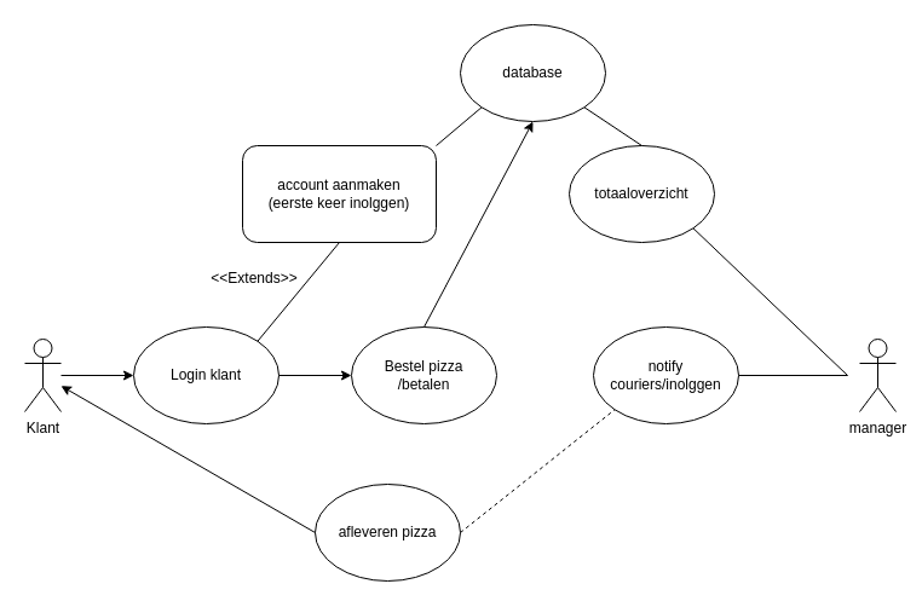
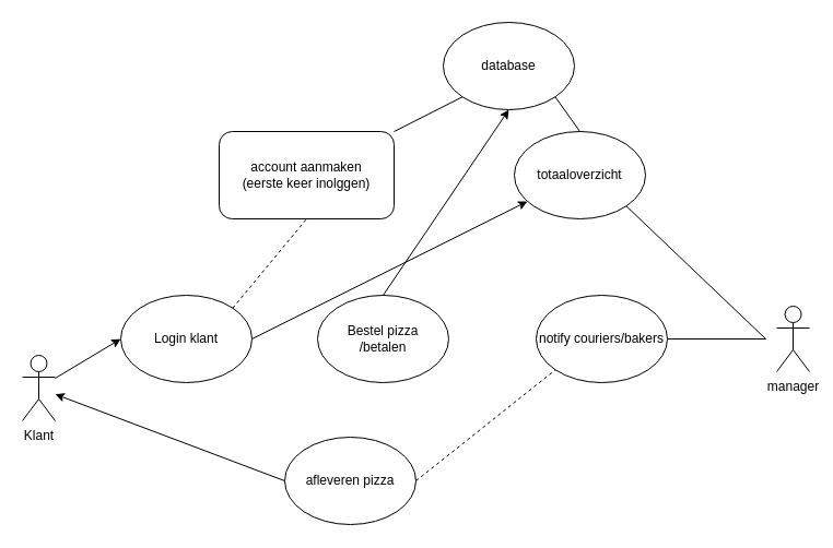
- <mxCell id="11" value="&lt;div&gt;database&lt;/div&gt;" style="ellipse;whiteSpace=wrap;html=1;" vertex="1" parent="1"><mxGeometry x="380" y="20" width="120" height="80" as="geometry" /></mxCell>
+ <mxCell id="11" value="&lt;div&gt;database&lt;/div&gt;" style="ellipse;whiteSpace=wrap;html=1;" vertex="1" parent="1"><mxGeometry x="405" y="20" width="120" height="80" as="geometry" /></mxCell>
- <mxCell id="9" value="&lt;div&gt;&amp;lt;&amp;lt;Extends&amp;gt;&amp;gt;&lt;/div&gt;" style="text;html=1;strokeColor=none;fillColor=none;align=center;verticalAlign=middle;whiteSpace=wrap;rounded=0;" vertex="1" parent="1"><mxGeometry x="190" y="220" width="40" height="20" as="geometry" /></mxCell>
- <mxCell id="8" value="" style="endArrow=none;dashed=0;html=1;exitX=1;exitY=0;exitDx=0;exitDy=0;entryX=0.5;entryY=1;entryDx=0;entryDy=0;" edge="1" parent="1" source="3" target="7"><mxGeometry width="50" height="50" relative="1" as="geometry"><mxPoint x="370" y="430" as="sourcePoint" /><mxPoint x="420" y="380" as="targetPoint" /></mxGeometry></mxCell>
+ <mxCell id="8" value="" style="endArrow=none;dashed=1;html=1;exitX=1;exitY=0;exitDx=0;exitDy=0;entryX=0.5;entryY=1;entryDx=0;entryDy=0;" edge="1" parent="1" source="3" target="7"><mxGeometry width="50" height="50" relative="1" as="geometry"><mxPoint x="370" y="430" as="sourcePoint" /><mxPoint x="420" y="380" as="targetPoint" /></mxGeometry></mxCell>
- <mxCell id="2" value="&lt;div&gt;Klant&lt;/div&gt;" style="shape=umlActor;verticalLabelPosition=bottom;labelBackgroundColor=#ffffff;verticalAlign=top;html=1;outlineConnect=0;" vertex="1" parent="1"><mxGeometry x="20" y="280" width="30" height="60" as="geometry" /></mxCell>
+ <mxCell id="2" value="&lt;div&gt;Klant&lt;/div&gt;" style="shape=umlActor;verticalLabelPosition=bottom;labelBackgroundColor=#ffffff;verticalAlign=top;html=1;outlineConnect=0;" vertex="1" parent="1"><mxGeometry x="20" y="325" width="30" height="60" as="geometry" /></mxCell>
- <mxCell id="6" value="" style="endArrow=classic;html=1;exitX=1;exitY=0.5;exitDx=0;exitDy=0;entryX=0;entryY=0.5;entryDx=0;entryDy=0;" edge="1" parent="1" source="3" target="4"><mxGeometry width="50" height="50" relative="1" as="geometry"><mxPoint x="370" y="430" as="sourcePoint" /><mxPoint x="420" y="380" as="targetPoint" /></mxGeometry></mxCell>
+ <mxCell id="6" value="" style="endArrow=classic;html=1;exitX=1;exitY=0.5;exitDx=0;exitDy=0;" edge="1" parent="1" source="3" target="12"><mxGeometry width="50" height="50" relative="1" as="geometry"><mxPoint x="370" y="430" as="sourcePoint" /><mxPoint x="420" y="380" as="targetPoint" /></mxGeometry></mxCell>
- <mxCell id="16" value="notify couriers/inolggen " style="ellipse;whiteSpace=wrap;html=1;" vertex="1" parent="1"><mxGeometry x="490" y="270" width="120" height="80" as="geometry" /></mxCell>
+ <mxCell id="16" value="notify couriers/bakers " style="ellipse;whiteSpace=wrap;html=1;" vertex="1" parent="1"><mxGeometry x="490" y="270" width="120" height="80" as="geometry" /></mxCell>
